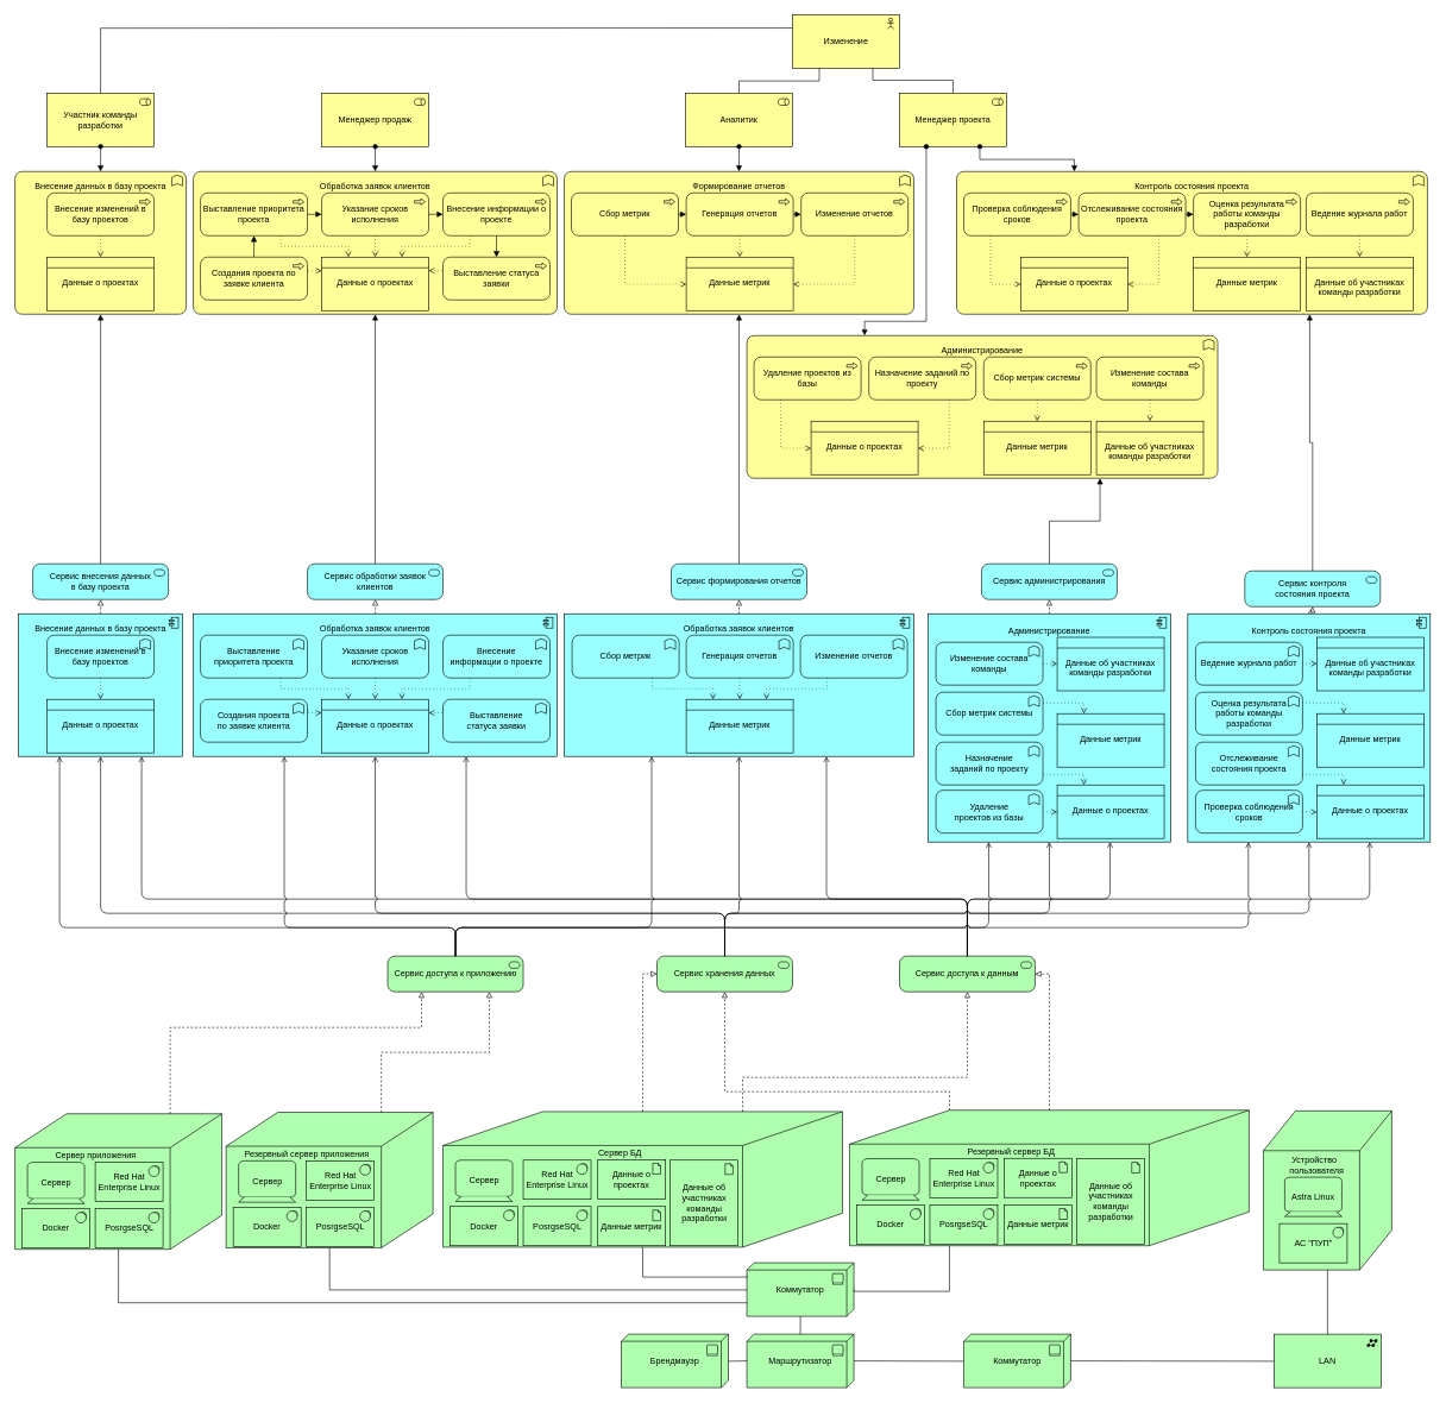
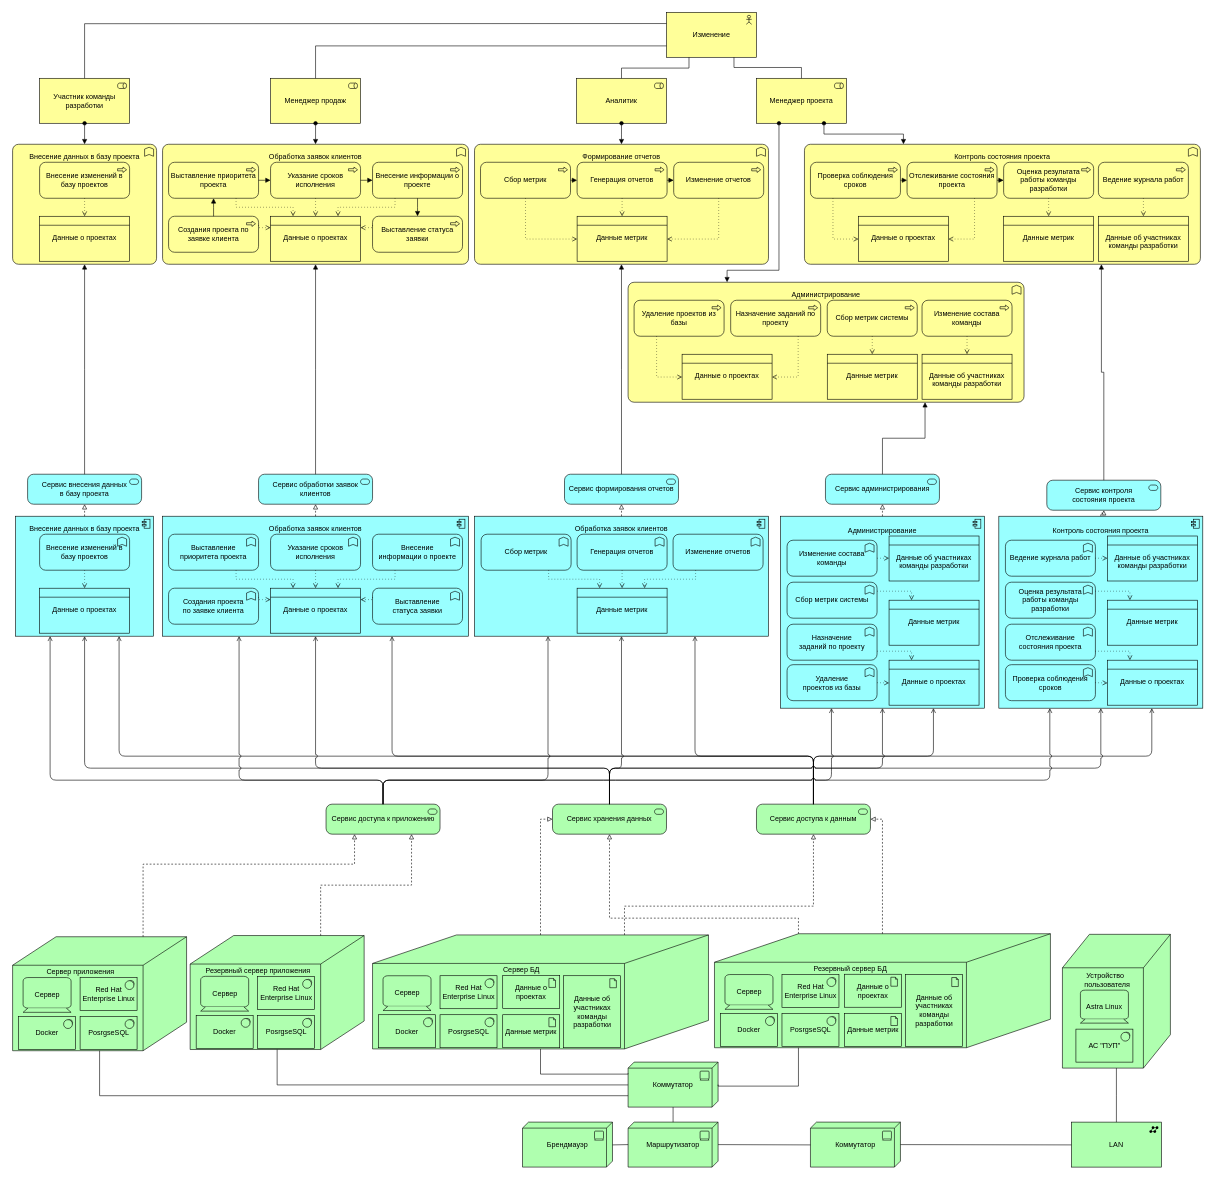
+ <mxCell id="57" value="" style="edgeStyle=elbowEdgeStyle;html=1;endArrow=none;elbow=vertical;rounded=0;entryX=0;entryY=0.75;entryDx=0;entryDy=0;entryPerimeter=0;exitX=0.5;exitY=0;exitDx=0;exitDy=0;exitPerimeter=0;" edge="1" parent="1" source="6" target="2"><mxGeometry width="160" relative="1" as="geometry"><mxPoint x="1000" y="350" as="sourcePoint" /><mxPoint x="1160" y="350" as="targetPoint" /><Array as="points"><mxPoint x="640" y="76" /></Array></mxGeometry></mxCell>
